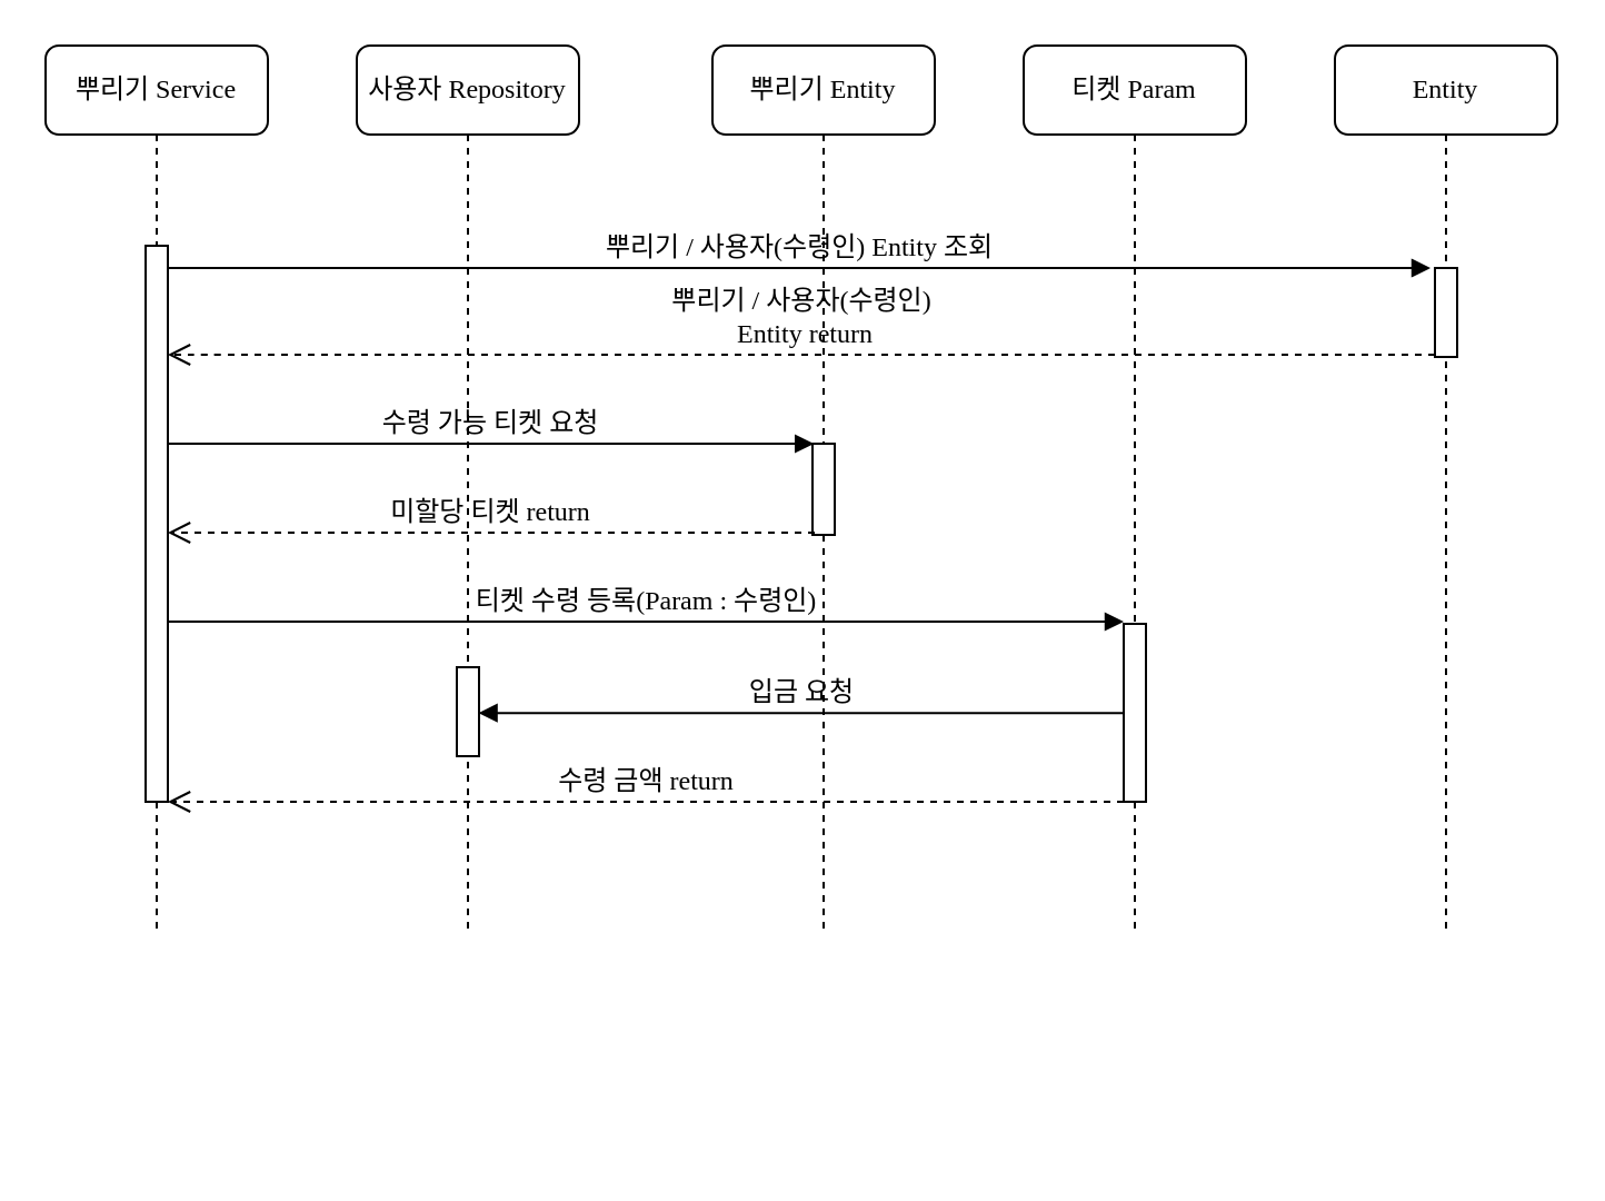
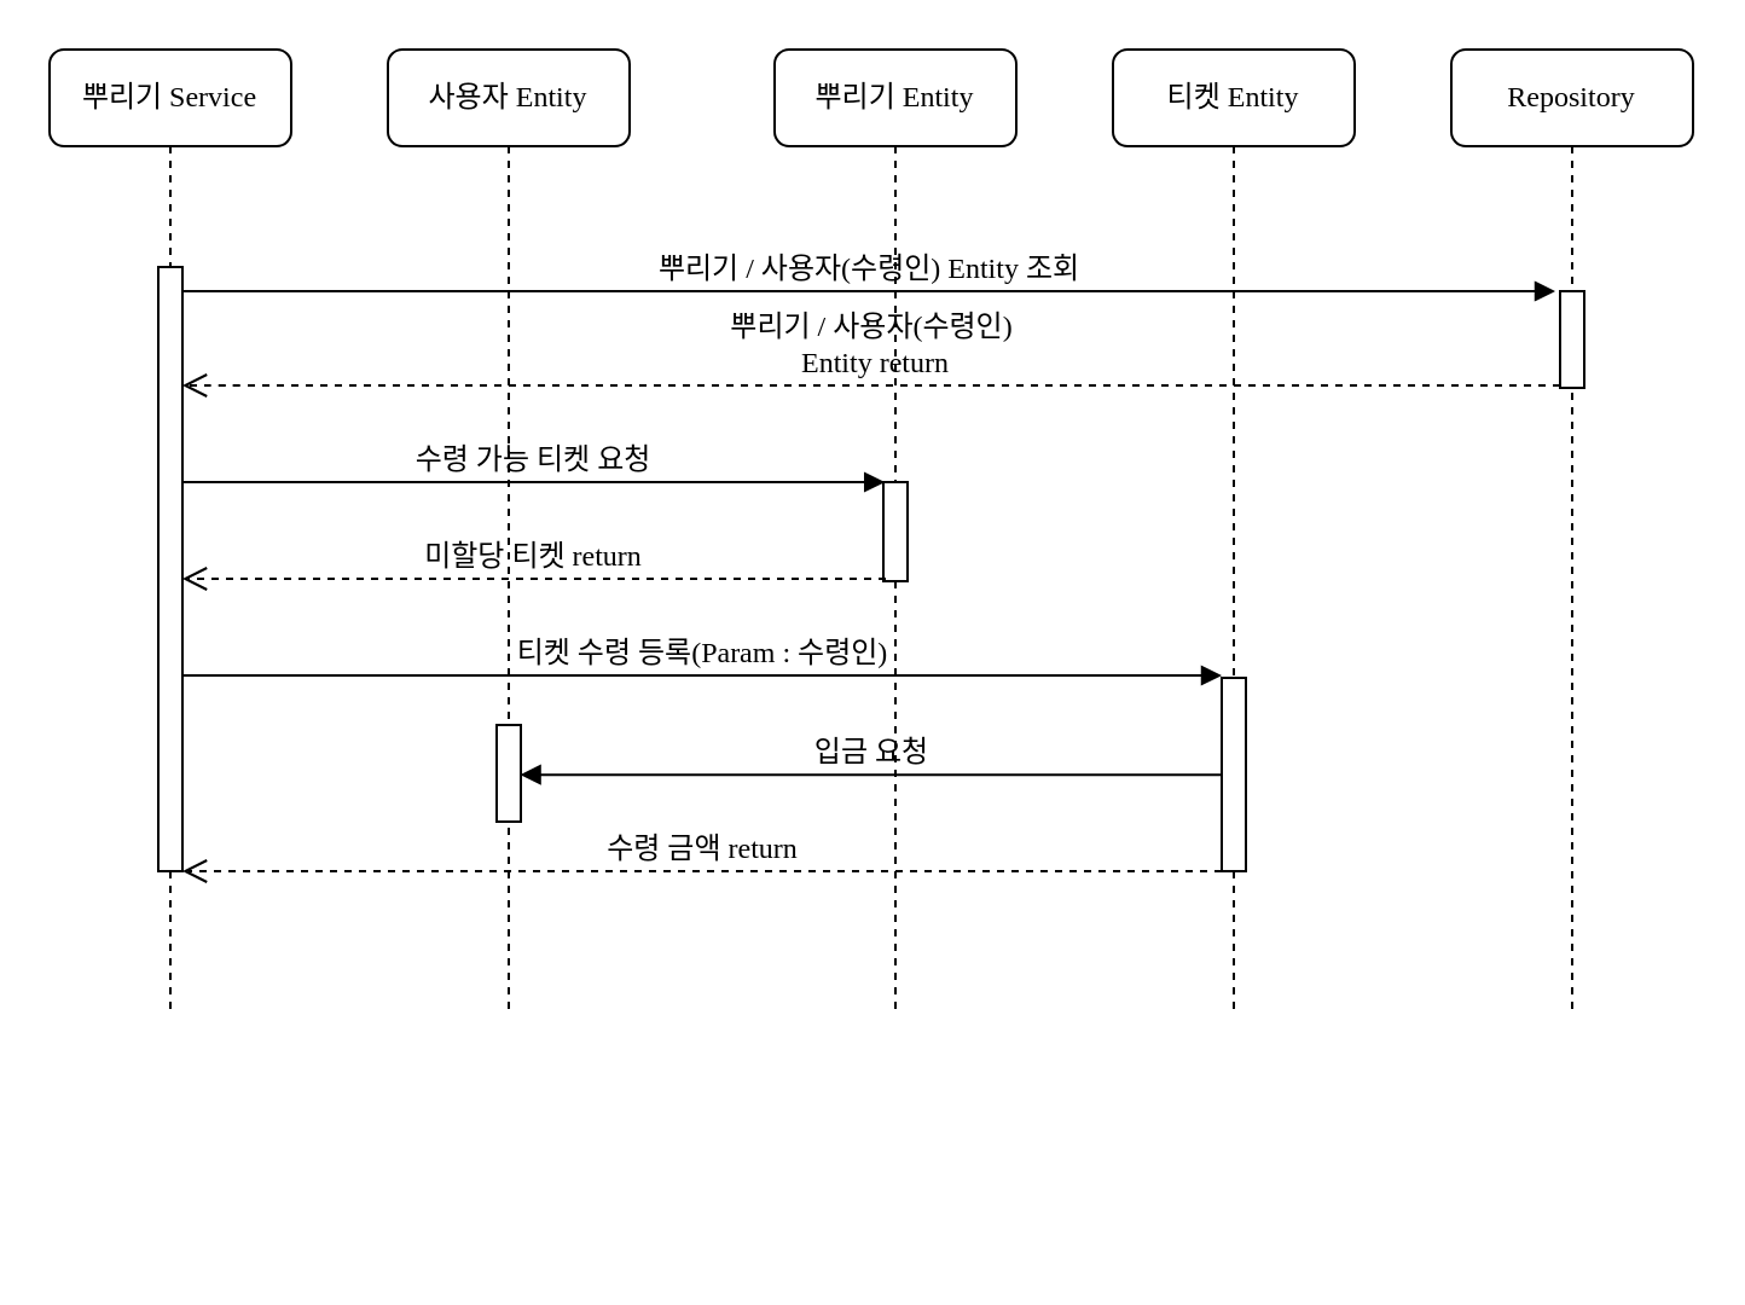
- <mxCell id="2" value="사용자 Repository" style="shape=umlLifeline;perimeter=lifelinePerimeter;whiteSpace=wrap;html=1;container=1;collapsible=0;recursiveResize=0;outlineConnect=0;rounded=1;shadow=0;comic=0;labelBackgroundColor=none;strokeWidth=1;fontFamily=Verdana;fontSize=12;align=center;" parent="1" vertex="1"><mxGeometry x="160" y="20" width="100" height="400" as="geometry" /></mxCell>
+ <mxCell id="2" value="사용자 Entity" style="shape=umlLifeline;perimeter=lifelinePerimeter;whiteSpace=wrap;html=1;container=1;collapsible=0;recursiveResize=0;outlineConnect=0;rounded=1;shadow=0;comic=0;labelBackgroundColor=none;strokeWidth=1;fontFamily=Verdana;fontSize=12;align=center;" parent="1" vertex="1"><mxGeometry x="160" y="20" width="100" height="400" as="geometry" /></mxCell>
- <mxCell id="6" value="티켓 Param" style="shape=umlLifeline;perimeter=lifelinePerimeter;whiteSpace=wrap;html=1;container=1;collapsible=0;recursiveResize=0;outlineConnect=0;rounded=1;shadow=0;comic=0;labelBackgroundColor=none;strokeWidth=1;fontFamily=Verdana;fontSize=12;align=center;" parent="1" vertex="1"><mxGeometry x="460" y="20" width="100" height="400" as="geometry" /></mxCell>
+ <mxCell id="6" value="티켓 Entity" style="shape=umlLifeline;perimeter=lifelinePerimeter;whiteSpace=wrap;html=1;container=1;collapsible=0;recursiveResize=0;outlineConnect=0;rounded=1;shadow=0;comic=0;labelBackgroundColor=none;strokeWidth=1;fontFamily=Verdana;fontSize=12;align=center;" parent="1" vertex="1"><mxGeometry x="460" y="20" width="100" height="400" as="geometry" /></mxCell>
- <mxCell id="7" value="Entity" style="shape=umlLifeline;perimeter=lifelinePerimeter;whiteSpace=wrap;html=1;container=1;collapsible=0;recursiveResize=0;outlineConnect=0;rounded=1;shadow=0;comic=0;labelBackgroundColor=none;strokeWidth=1;fontFamily=Verdana;fontSize=12;align=center;" parent="1" vertex="1"><mxGeometry x="600" y="20" width="100" height="400" as="geometry" /></mxCell>
+ <mxCell id="7" value="Repository" style="shape=umlLifeline;perimeter=lifelinePerimeter;whiteSpace=wrap;html=1;container=1;collapsible=0;recursiveResize=0;outlineConnect=0;rounded=1;shadow=0;comic=0;labelBackgroundColor=none;strokeWidth=1;fontFamily=Verdana;fontSize=12;align=center;" parent="1" vertex="1"><mxGeometry x="600" y="20" width="100" height="400" as="geometry" /></mxCell>
